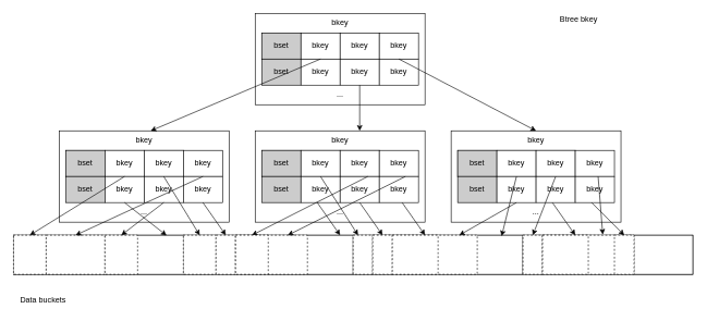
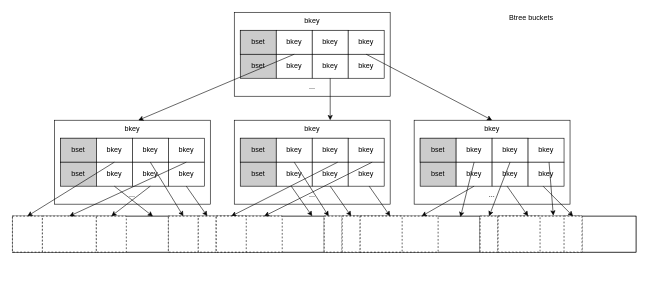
- <mxCell id="89" value="Btree bkey" style="text;html=1;align=center;verticalAlign=middle;resizable=0;points=[];autosize=1;strokeColor=none;fillColor=none;" vertex="1" parent="1"><mxGeometry x="840" y="20" width="90" height="20" as="geometry" /></mxCell>
+ <mxCell id="89" value="Btree buckets" style="text;html=1;align=center;verticalAlign=middle;resizable=0;points=[];autosize=1;strokeColor=none;fillColor=none;" vertex="1" parent="1"><mxGeometry x="840" y="20" width="90" height="20" as="geometry" /></mxCell>
- <mxCell id="88" value="Data buckets" style="text;html=1;align=center;verticalAlign=middle;resizable=0;points=[];autosize=1;strokeColor=none;fillColor=none;" vertex="1" parent="1"><mxGeometry x="20" y="450" width="90" height="20" as="geometry" /></mxCell>
